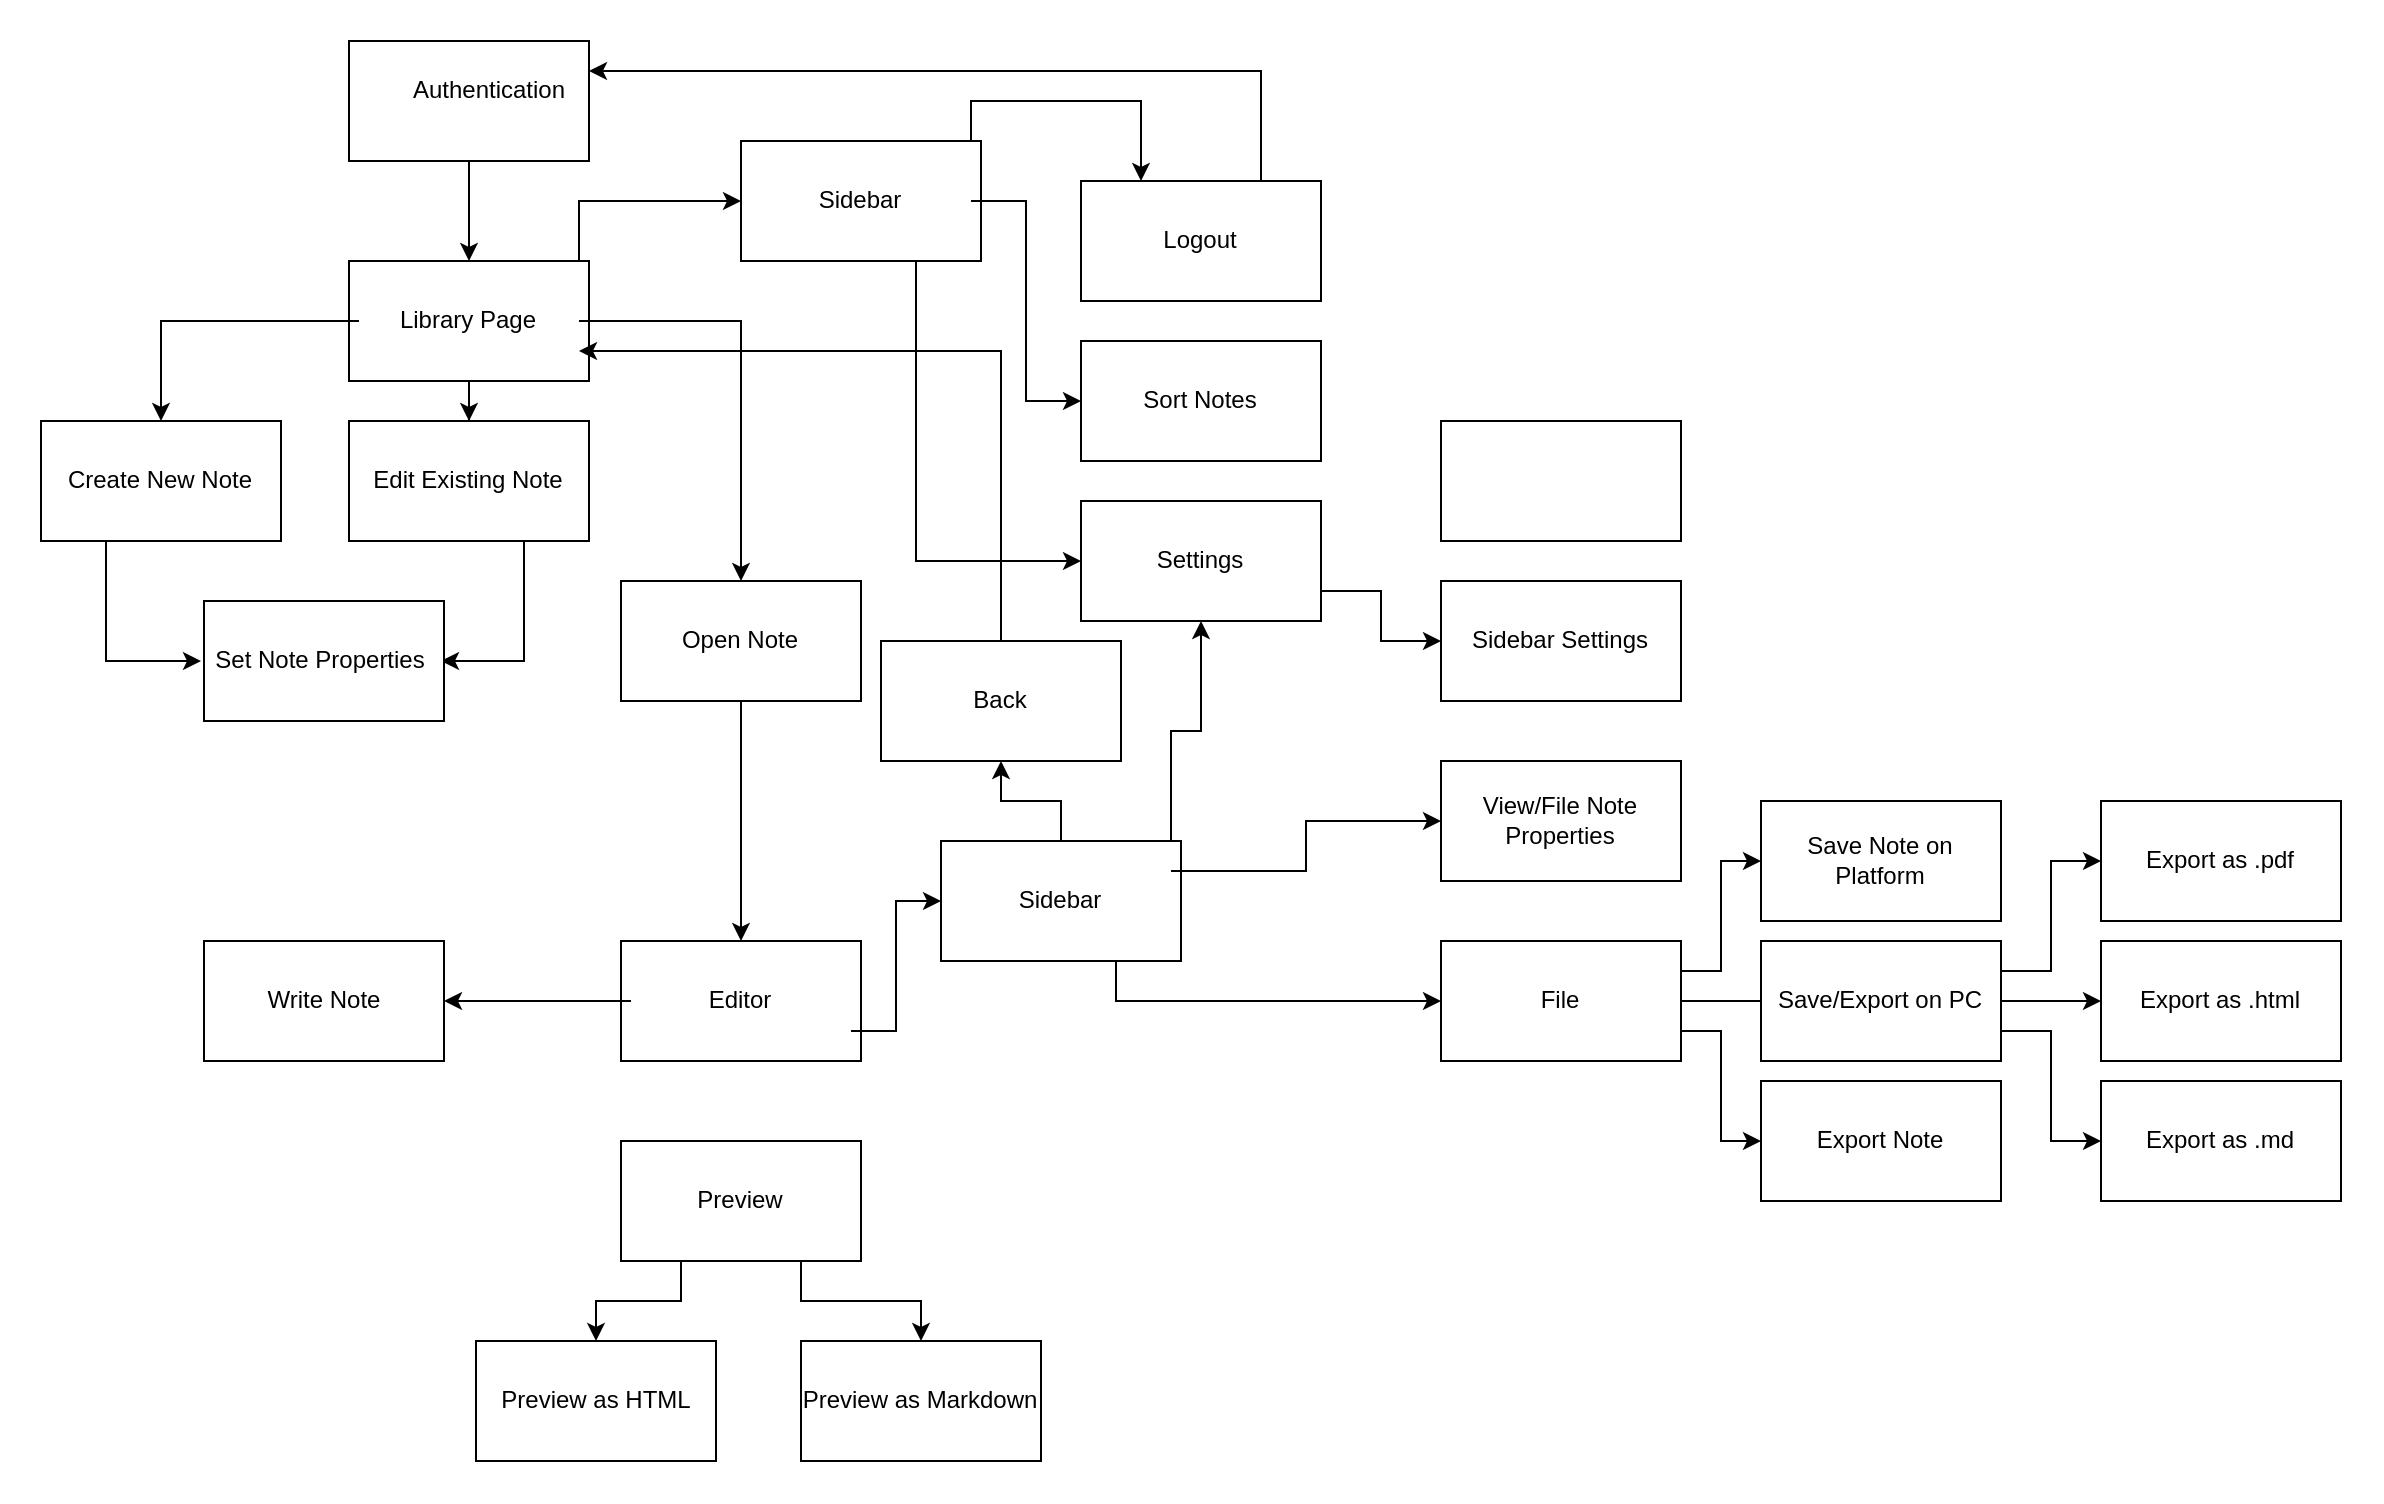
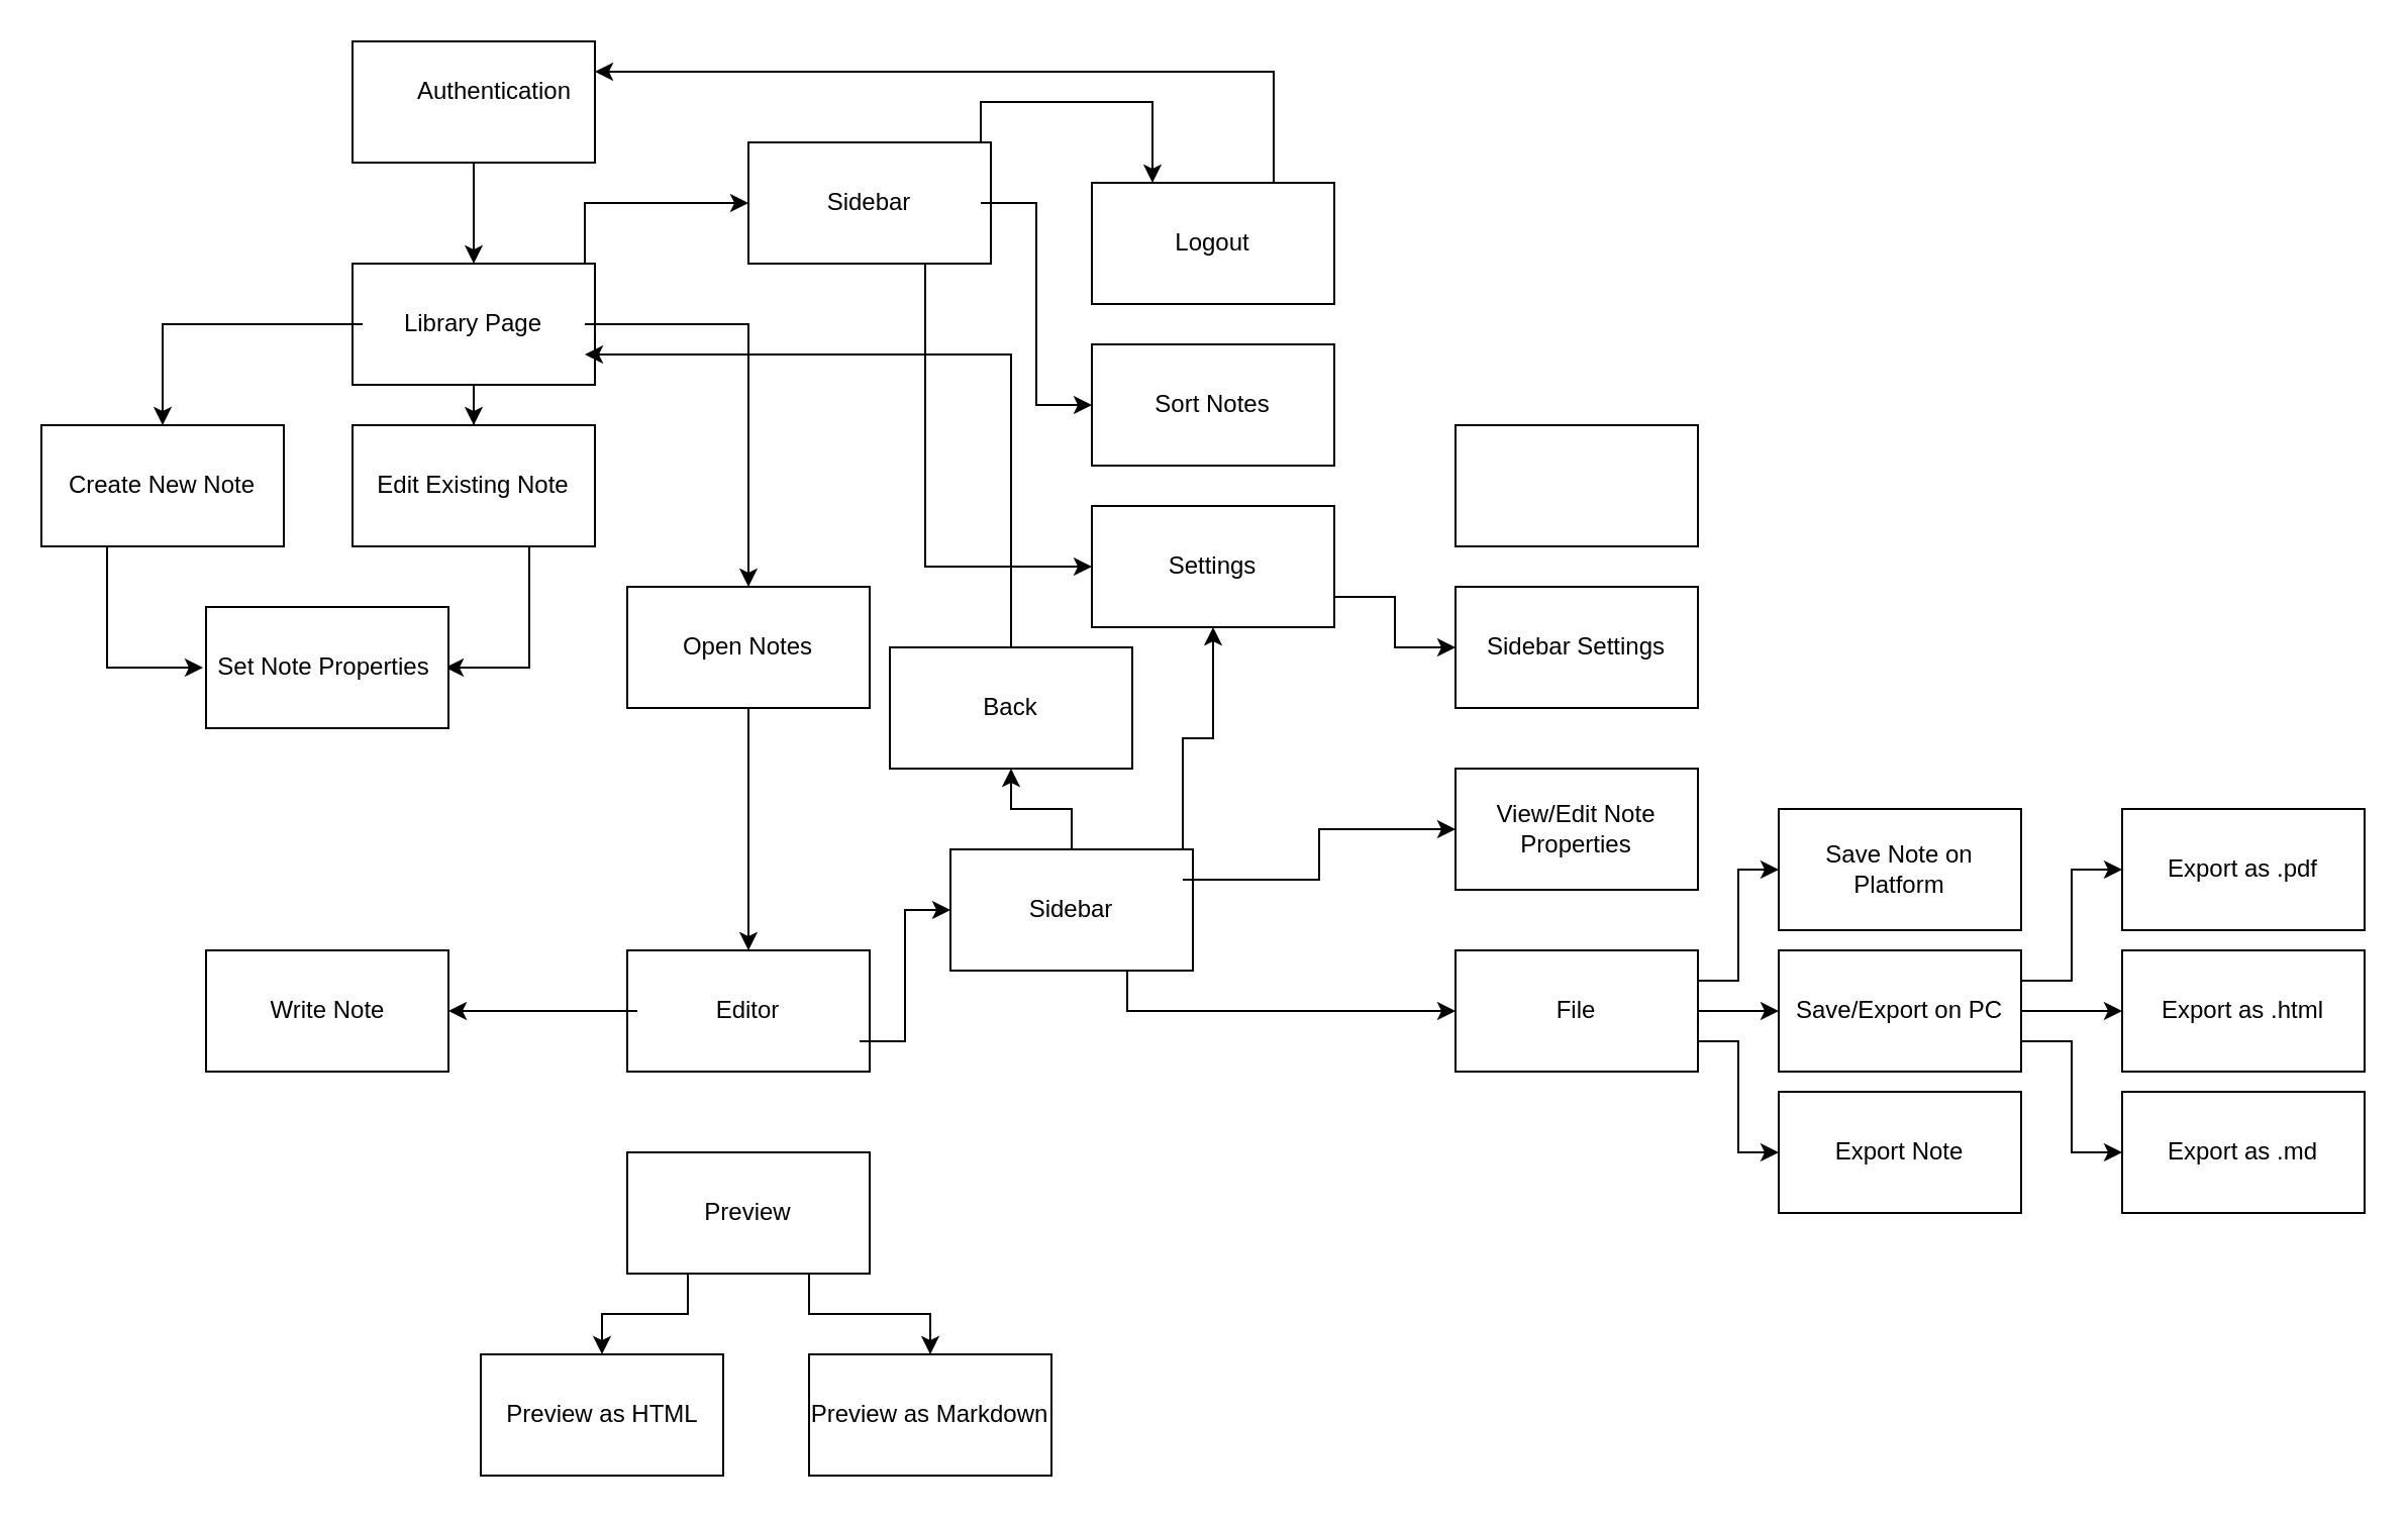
- <mxCell id="26" value="Open Note" style="text;html=1;strokeColor=none;fillColor=none;align=center;verticalAlign=middle;whiteSpace=wrap;rounded=0;" vertex="1" parent="1"><mxGeometry x="315" y="290" width="110" height="60" as="geometry" /></mxCell>
+ <mxCell id="26" value="Open Notes" style="text;html=1;strokeColor=none;fillColor=none;align=center;verticalAlign=middle;whiteSpace=wrap;rounded=0;" vertex="1" parent="1"><mxGeometry x="315" y="290" width="110" height="60" as="geometry" /></mxCell>
- <mxCell id="52" value="View/File Note Properties" style="text;html=1;strokeColor=none;fillColor=none;align=center;verticalAlign=middle;whiteSpace=wrap;rounded=0;" vertex="1" parent="1"><mxGeometry x="720" y="380" width="120" height="60" as="geometry" /></mxCell>
+ <mxCell id="52" value="View/Edit Note Properties" style="text;html=1;strokeColor=none;fillColor=none;align=center;verticalAlign=middle;whiteSpace=wrap;rounded=0;" vertex="1" parent="1"><mxGeometry x="720" y="380" width="120" height="60" as="geometry" /></mxCell>
- <mxCell id="55" style="edgeStyle=orthogonalEdgeStyle;rounded=0;orthogonalLoop=1;jettySize=auto;html=1;exitX=1;exitY=0.5;exitDx=0;exitDy=0;entryX=0;entryY=0.5;entryDx=0;entryDy=0;endArrow=none;" edge="1" parent="1" source="57" target="64"><mxGeometry relative="1" as="geometry" /></mxCell>
+ <mxCell id="55" style="edgeStyle=orthogonalEdgeStyle;rounded=0;orthogonalLoop=1;jettySize=auto;html=1;exitX=1;exitY=0.5;exitDx=0;exitDy=0;entryX=0;entryY=0.5;entryDx=0;entryDy=0;" edge="1" parent="1" source="57" target="64"><mxGeometry relative="1" as="geometry" /></mxCell>
